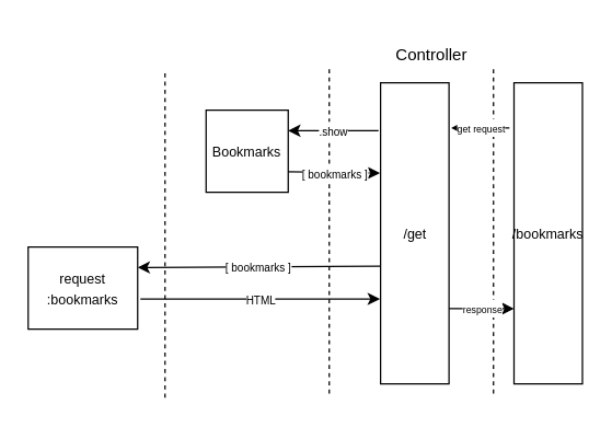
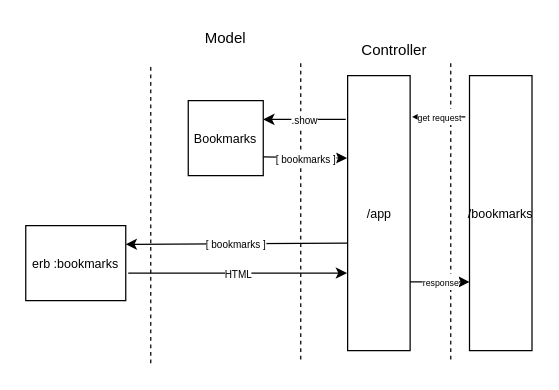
+ <mxCell id="6" value="Model" style="text;html=1;strokeColor=none;fillColor=none;align=center;verticalAlign=middle;whiteSpace=wrap;rounded=0;" vertex="1" parent="1"><mxGeometry x="160" y="20" width="40" height="20" as="geometry" /></mxCell>
- <mxCell id="8" value="&lt;font style=&quot;font-size: 10px&quot;&gt;/get&lt;/font&gt;" style="text;html=1;strokeColor=#000000;fillColor=none;align=center;verticalAlign=middle;whiteSpace=wrap;rounded=0;" vertex="1" parent="1"><mxGeometry x="277.5" y="60" width="50" height="220" as="geometry" /></mxCell>
+ <mxCell id="8" value="&lt;font style=&quot;font-size: 10px&quot;&gt;/app&lt;/font&gt;" style="text;html=1;strokeColor=#000000;fillColor=none;align=center;verticalAlign=middle;whiteSpace=wrap;rounded=0;" vertex="1" parent="1"><mxGeometry x="277.5" y="60" width="50" height="220" as="geometry" /></mxCell>
- <mxCell id="10" value="&lt;font style=&quot;font-size: 10px&quot;&gt;request :bookmarks&lt;/font&gt;" style="text;html=1;strokeColor=#000000;fillColor=none;align=center;verticalAlign=middle;whiteSpace=wrap;rounded=0;" vertex="1" parent="1"><mxGeometry x="20" y="180" width="80" height="60" as="geometry" /></mxCell>
+ <mxCell id="10" value="&lt;font style=&quot;font-size: 10px&quot;&gt;erb :bookmarks&lt;/font&gt;" style="text;html=1;strokeColor=#000000;fillColor=none;align=center;verticalAlign=middle;whiteSpace=wrap;rounded=0;" vertex="1" parent="1"><mxGeometry x="20" y="180" width="80" height="60" as="geometry" /></mxCell>
